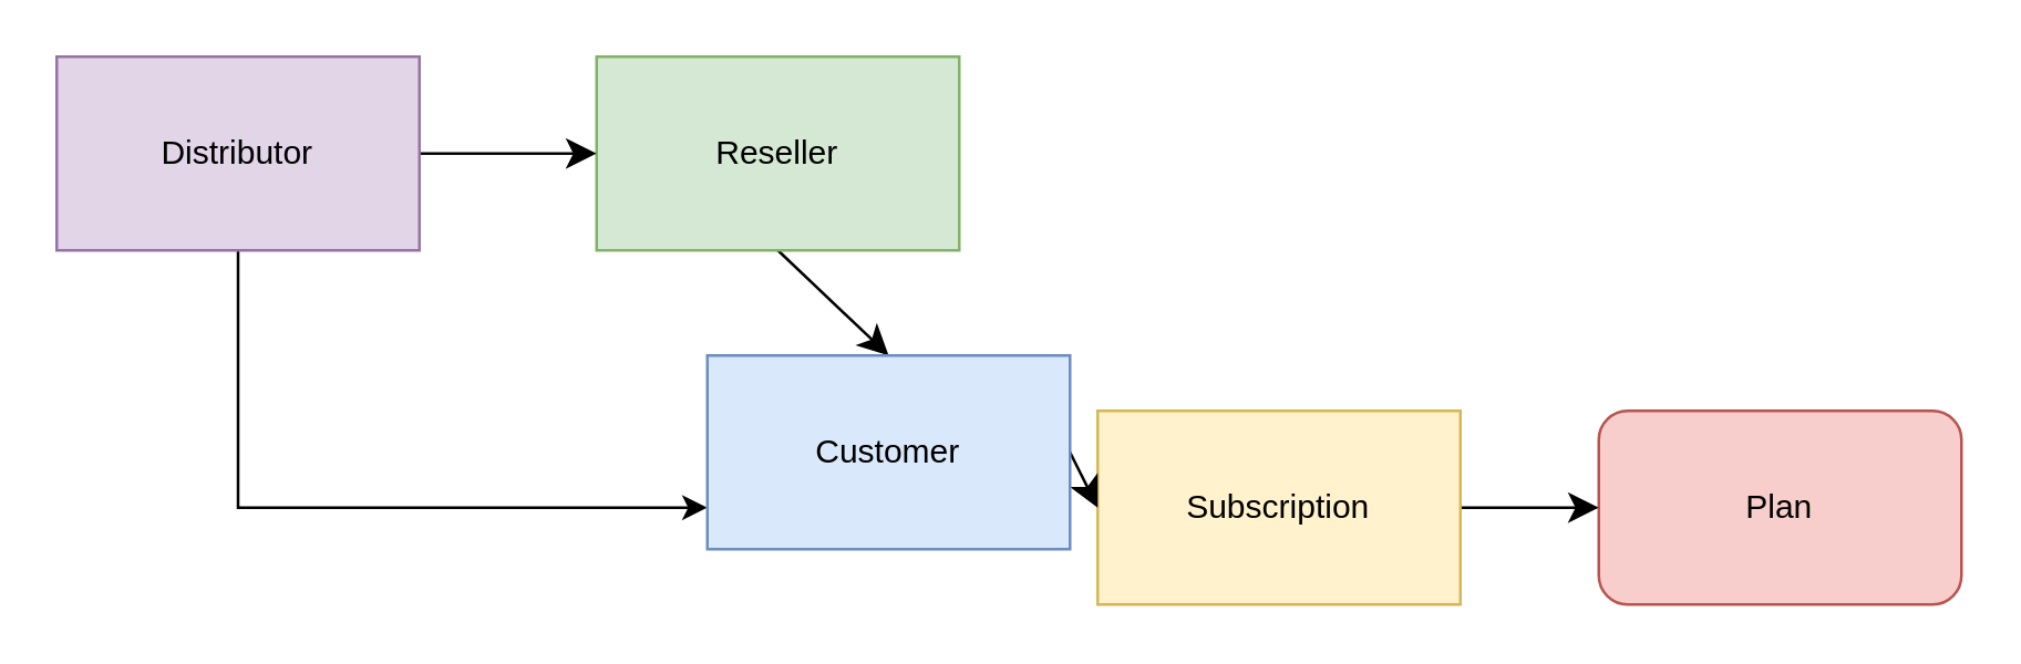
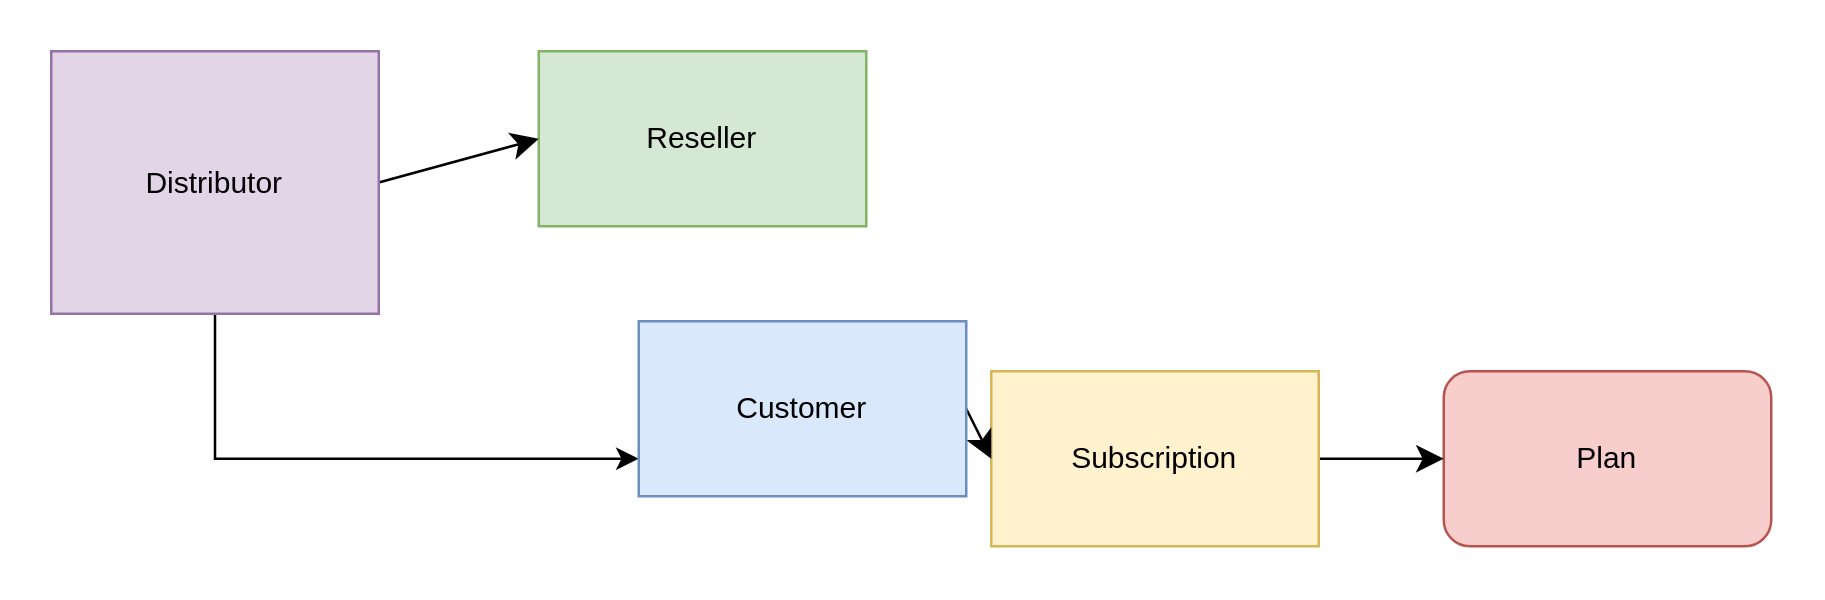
- <mxCell id="6" value="Distributor" style="rounded=0;whiteSpace=wrap;html=1;hachureGap=4;fillColor=#e1d5e7;strokeColor=#9673a6;" parent="1" vertex="1"><mxGeometry x="20" y="20" width="131" height="70" as="geometry" /></mxCell>
+ <mxCell id="6" value="Distributor" style="rounded=0;whiteSpace=wrap;html=1;hachureGap=4;fillColor=#e1d5e7;strokeColor=#9673a6;" parent="1" vertex="1"><mxGeometry x="20" y="20" width="131" height="105" as="geometry" /></mxCell>
- <mxCell id="2" style="edgeStyle=none;rounded=0;jumpSize=0;orthogonalLoop=1;jettySize=auto;html=1;exitX=0.5;exitY=1;exitDx=0;exitDy=0;endArrow=classic;endFill=1;startSize=14;endSize=8;sourcePerimeterSpacing=8;targetPerimeterSpacing=8;strokeWidth=1;entryX=0.5;entryY=0;entryDx=0;entryDy=0;" parent="1" source="3" target="11" edge="1"><mxGeometry relative="1" as="geometry" /></mxCell>
